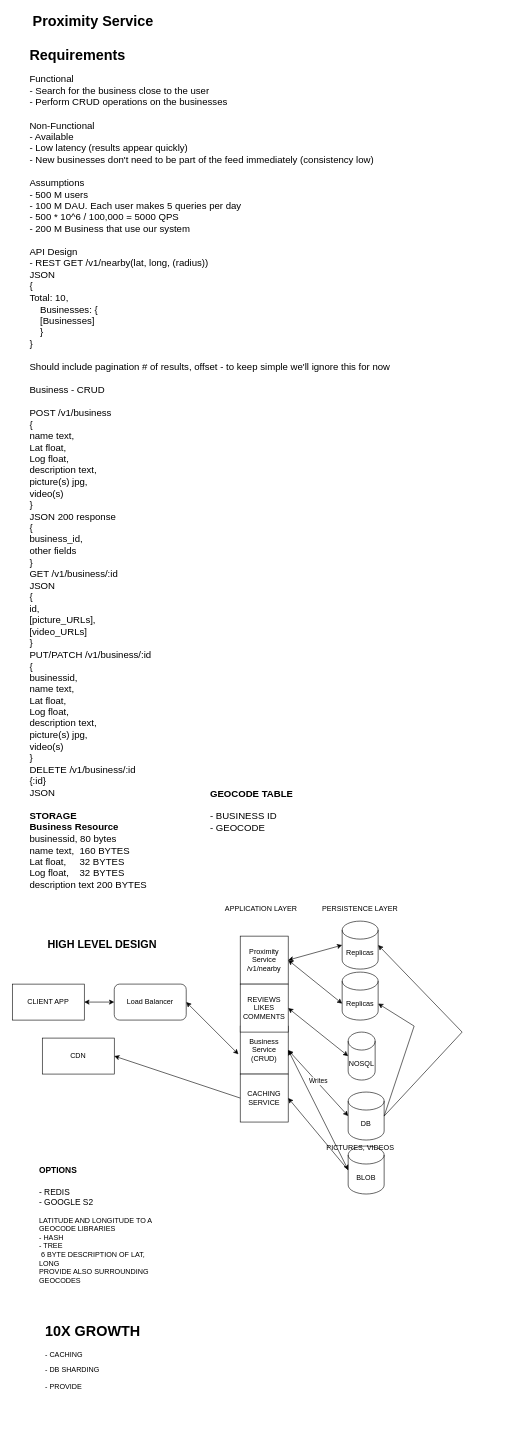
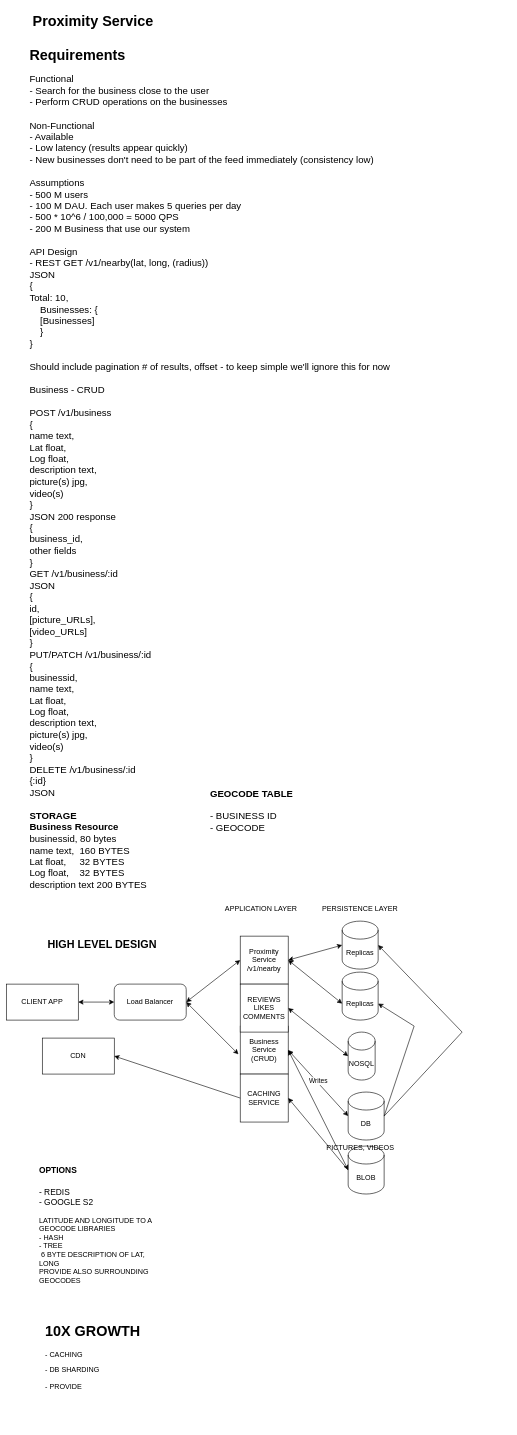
+ <mxCell id="13" value="" style="endArrow=classic;startArrow=classic;html=1;rounded=0;exitX=1;exitY=0.5;exitDx=0;exitDy=0;entryX=0;entryY=0.5;entryDx=0;entryDy=0;" edge="1" parent="1" source="6" target="7"><mxGeometry width="50" height="50" relative="1" as="geometry"><mxPoint x="150" y="1680" as="sourcePoint" /><mxPoint x="200" y="1680" as="targetPoint" /></mxGeometry></mxCell>
- <mxCell id="5" value="CLIENT APP" style="rounded=0;whiteSpace=wrap;html=1;" vertex="1" parent="1"><mxGeometry x="20" y="1640" width="120" height="60" as="geometry" /></mxCell>
+ <mxCell id="5" value="CLIENT APP" style="rounded=0;whiteSpace=wrap;html=1;" vertex="1" parent="1"><mxGeometry x="10" y="1640" width="120" height="60" as="geometry" /></mxCell>
